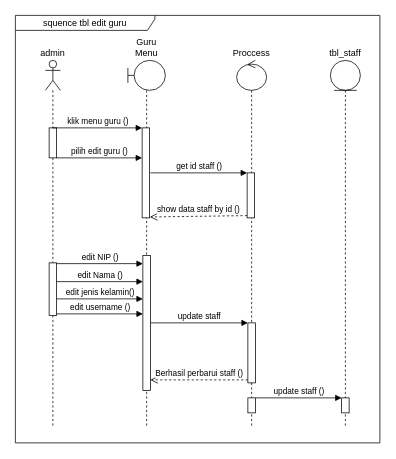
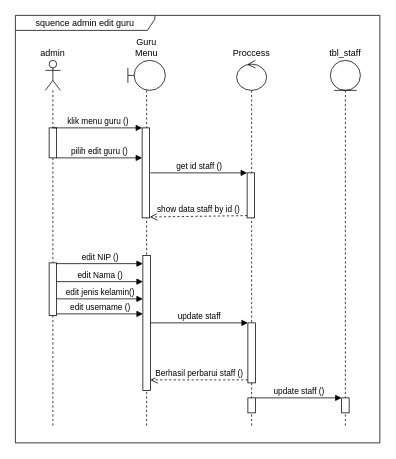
- <mxCell id="16" value="squence tbl edit guru" style="shape=umlFrame;whiteSpace=wrap;html=1;width=186;height=20;" parent="1" vertex="1"><mxGeometry x="20" y="20" width="486" height="570" as="geometry" /></mxCell>
+ <mxCell id="16" value="squence admin edit guru" style="shape=umlFrame;whiteSpace=wrap;html=1;width=186;height=20;" parent="1" vertex="1"><mxGeometry x="20" y="20" width="486" height="570" as="geometry" /></mxCell>
